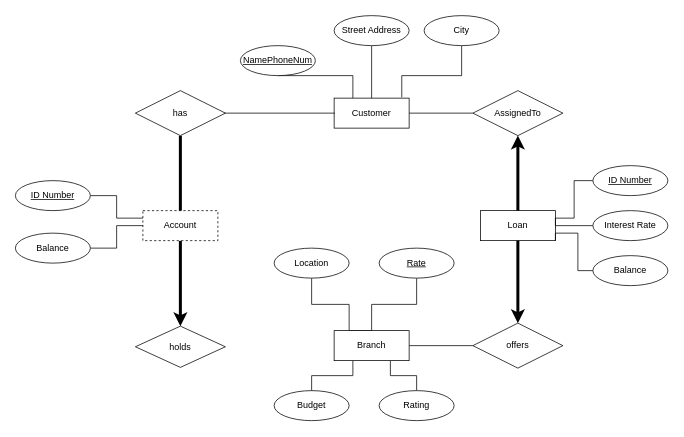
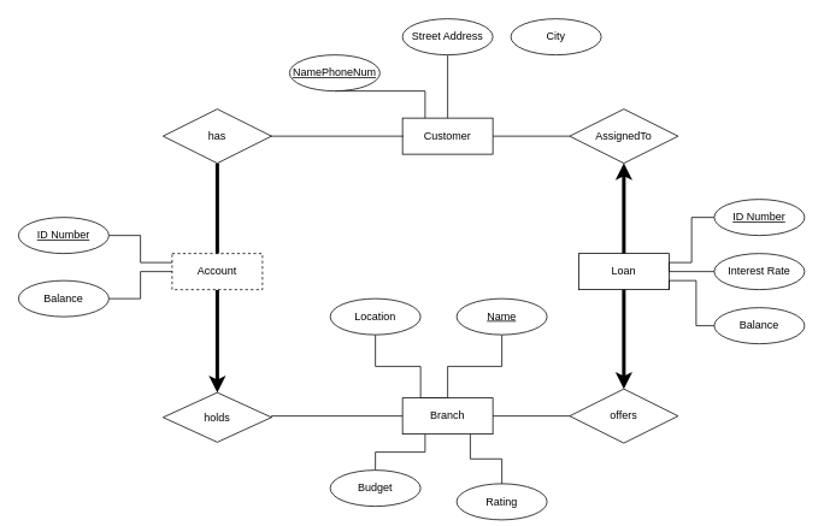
- <mxCell id="18" style="edgeStyle=orthogonalEdgeStyle;rounded=0;orthogonalLoop=1;jettySize=auto;html=1;exitX=0.5;exitY=1;exitDx=0;exitDy=0;entryX=0.902;entryY=-0.027;entryDx=0;entryDy=0;entryPerimeter=0;endArrow=none;endFill=0;" edge="1" parent="1" source="19" target="13"><mxGeometry relative="1" as="geometry"><Array as="points"><mxPoint x="615" y="100" /><mxPoint x="535" y="100" /></Array></mxGeometry></mxCell>
- <mxCell id="9" value="&lt;u&gt;Rate&lt;/u&gt;" style="ellipse;whiteSpace=wrap;html=1;align=center;" vertex="1" parent="1"><mxGeometry x="505" y="330" width="100" height="40" as="geometry" /></mxCell>
+ <mxCell id="9" value="&lt;u&gt;Name&lt;/u&gt;" style="ellipse;whiteSpace=wrap;html=1;align=center;" vertex="1" parent="1"><mxGeometry x="505" y="330" width="100" height="40" as="geometry" /></mxCell>
+ <mxCell id="23" style="edgeStyle=orthogonalEdgeStyle;rounded=0;orthogonalLoop=1;jettySize=auto;html=1;entryX=0;entryY=0.5;entryDx=0;entryDy=0;endArrow=none;endFill=0;exitX=1;exitY=0.5;exitDx=0;exitDy=0;" edge="1" parent="1" source="24" target="7"><mxGeometry relative="1" as="geometry"><mxPoint x="270" y="430" as="sourcePoint" /><Array as="points"><mxPoint x="300" y="460" /></Array></mxGeometry></mxCell>
- <mxCell id="11" value="Rating" style="ellipse;whiteSpace=wrap;html=1;align=center;" vertex="1" parent="1"><mxGeometry x="505" y="520" width="100" height="40" as="geometry" /></mxCell>
+ <mxCell id="11" value="Rating" style="ellipse;whiteSpace=wrap;html=1;align=center;" vertex="1" parent="1"><mxGeometry x="505" y="535" width="100" height="40" as="geometry" /></mxCell>
